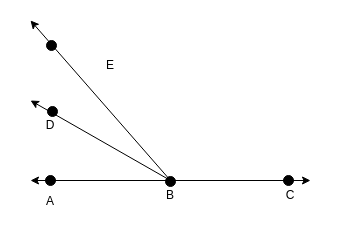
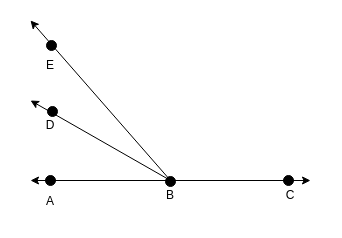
- <mxCell id="9" value="E" style="text;html=1;strokeColor=none;fillColor=none;align=center;verticalAlign=middle;whiteSpace=wrap;rounded=0;" vertex="1" parent="1"><mxGeometry x="80" y="50" width="60" height="30" as="geometry" /></mxCell>
+ <mxCell id="9" value="E" style="text;html=1;strokeColor=none;fillColor=none;align=center;verticalAlign=middle;whiteSpace=wrap;rounded=0;" vertex="1" parent="1"><mxGeometry x="20" y="50" width="60" height="30" as="geometry" /></mxCell>
